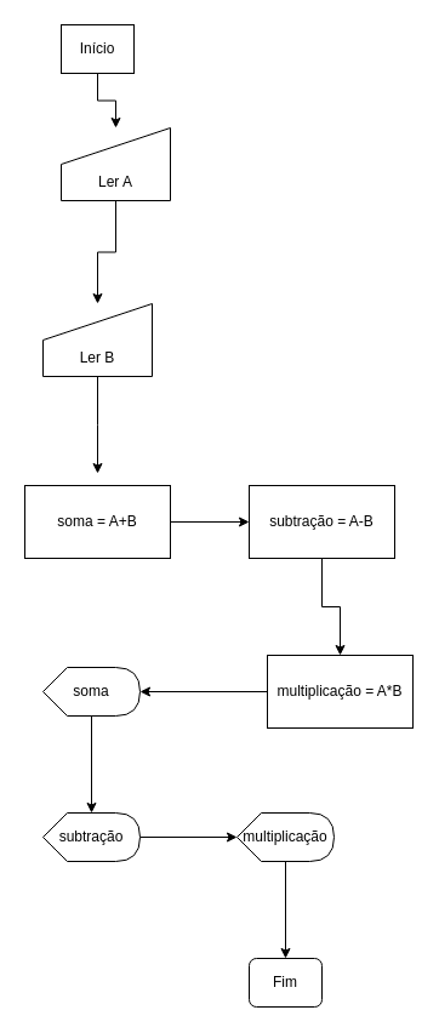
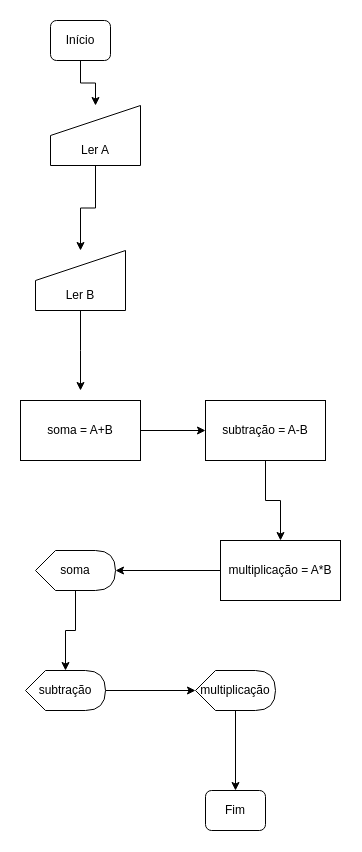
- <mxCell id="3" value="Início" style="whiteSpace=wrap;html=1;fontSize=12;glass=0;strokeWidth=1;shadow=0;rounded=0;" vertex="1" parent="1"><mxGeometry x="50" y="20" width="60" height="40" as="geometry" /></mxCell>
+ <mxCell id="3" value="Início" style="rounded=1;whiteSpace=wrap;html=1;fontSize=12;glass=0;strokeWidth=1;shadow=0;" vertex="1" parent="1"><mxGeometry x="50" y="20" width="60" height="40" as="geometry" /></mxCell>
- <mxCell id="18" value="subtração" style="shape=display;whiteSpace=wrap;html=1;" vertex="1" parent="1"><mxGeometry x="35" y="670" width="80" height="40" as="geometry" /></mxCell>
+ <mxCell id="18" value="subtração" style="shape=display;whiteSpace=wrap;html=1;" vertex="1" parent="1"><mxGeometry x="25" y="670" width="80" height="40" as="geometry" /></mxCell>
